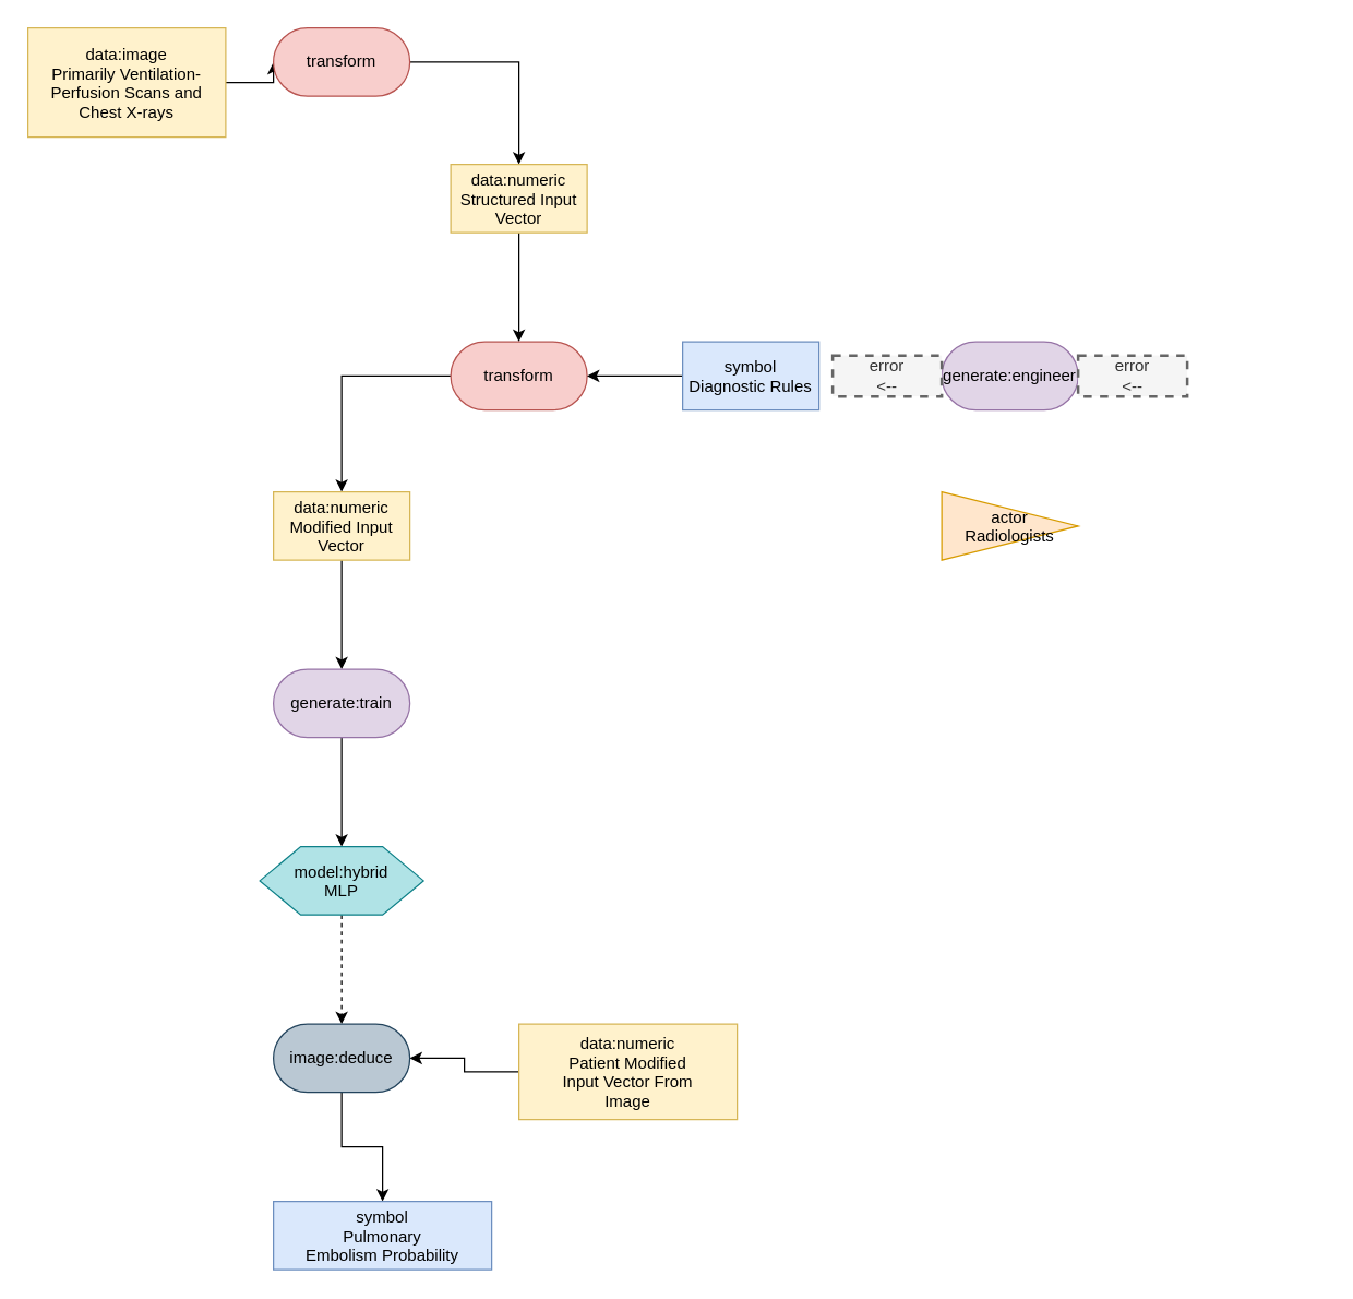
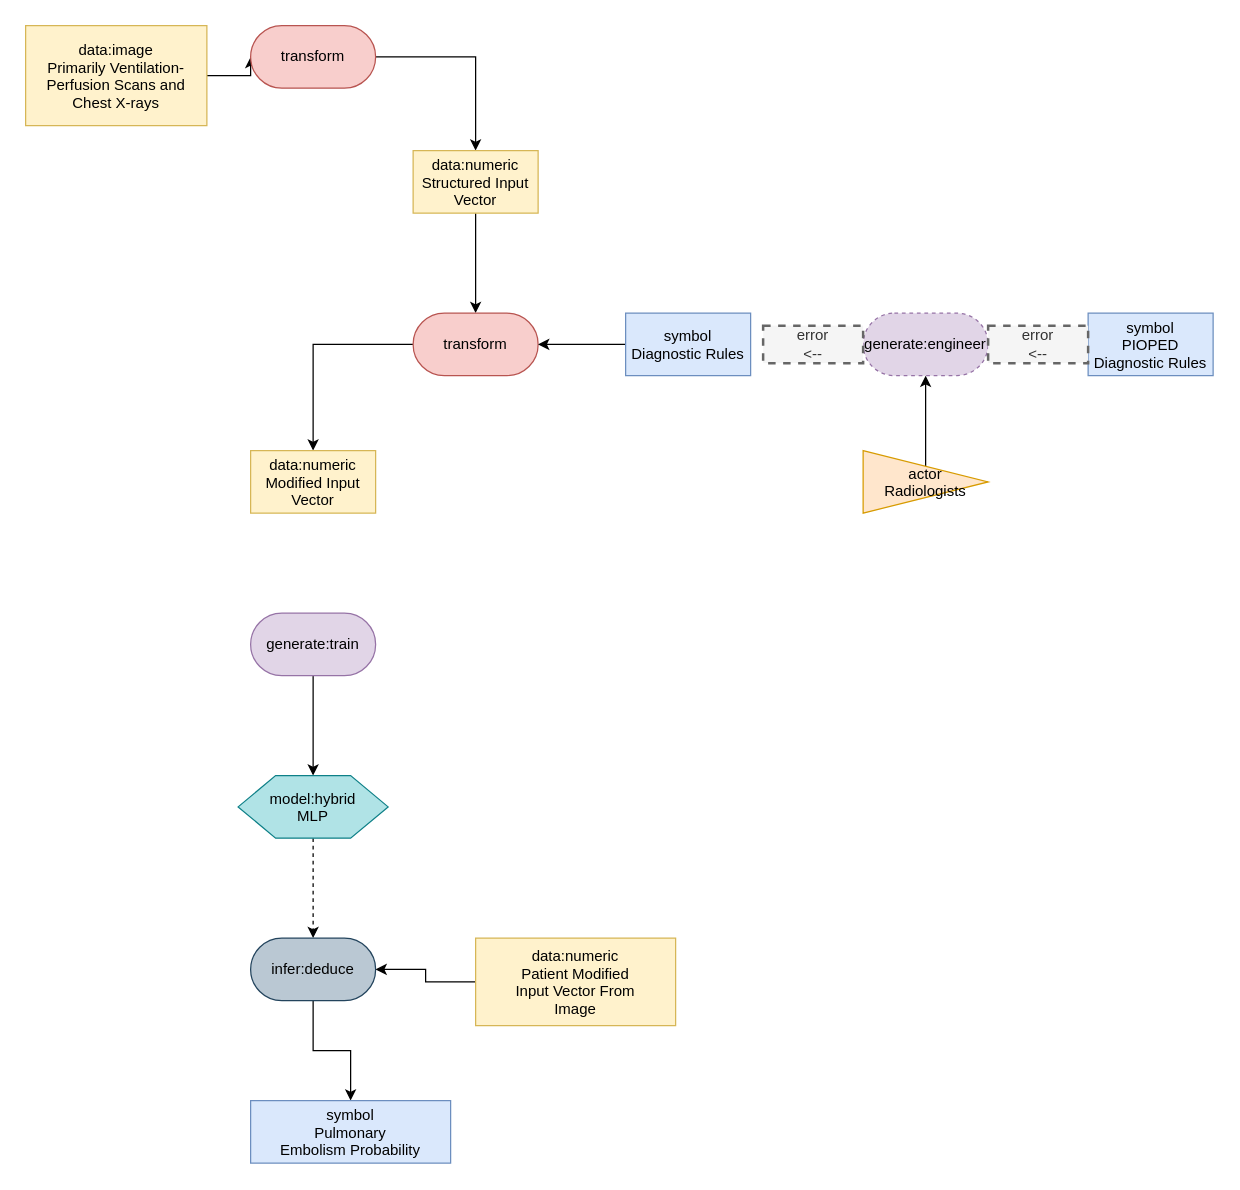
- <mxCell id="12" value="generate:engineer" style="rounded=1;whiteSpace=wrap;html=1;arcSize=50;fillColor=#e1d5e7;strokeColor=#9673a6;" name="generate:engineer" vertex="1" parent="1"><mxGeometry x="690" y="250" width="100" height="50" as="geometry" /></mxCell>
+ <mxCell id="12" value="generate:engineer" style="rounded=1;whiteSpace=wrap;html=1;arcSize=50;fillColor=#e1d5e7;strokeColor=#9673a6;dashed=1;" name="generate:engineer" vertex="1" parent="1"><mxGeometry x="690" y="250" width="100" height="50" as="geometry" /></mxCell>
+ <mxCell id="16" value="symbol&#10;PIOPED&#10;Diagnostic Rules" style="rectangle;fillColor=#dae8fc;strokeColor=#6c8ebf;" name="symbol" vertex="1" parent="1"><mxGeometry x="870" y="250" width="100" height="50" as="geometry" /></mxCell>
+ <mxCell id="14" style="edgeStyle=orthogonalEdgeStyle;rounded=0;orthogonalLoop=1;jettySize=auto;html=1;exitX=0.5;exitY=0;exitDx=0;exitDy=0;entryX=0.5;entryY=1;entryDx=0;entryDy=0;" edge="1" parent="1" source="15" target="12"><mxGeometry relative="1" as="geometry" /></mxCell>
- <mxCell id="18" style="edgeStyle=orthogonalEdgeStyle;rounded=0;orthogonalLoop=1;jettySize=auto;html=1;exitX=0.5;exitY=1;exitDx=0;exitDy=0;entryX=0.5;entryY=0;entryDx=0;entryDy=0;" edge="1" parent="1" source="19" target="21"><mxGeometry relative="1" as="geometry" /></mxCell>
- <mxCell id="25" value="image:deduce" style="rounded=1;whiteSpace=wrap;html=1;arcSize=50;fillColor=#bac8d3;strokeColor=#23445d;" name="infer:deduce" vertex="1" parent="1"><mxGeometry x="200" y="750" width="100" height="50" as="geometry" /></mxCell>
+ <mxCell id="25" value="infer:deduce" style="rounded=1;whiteSpace=wrap;html=1;arcSize=50;fillColor=#bac8d3;strokeColor=#23445d;" name="infer:deduce" vertex="1" parent="1"><mxGeometry x="200" y="750" width="100" height="50" as="geometry" /></mxCell>
